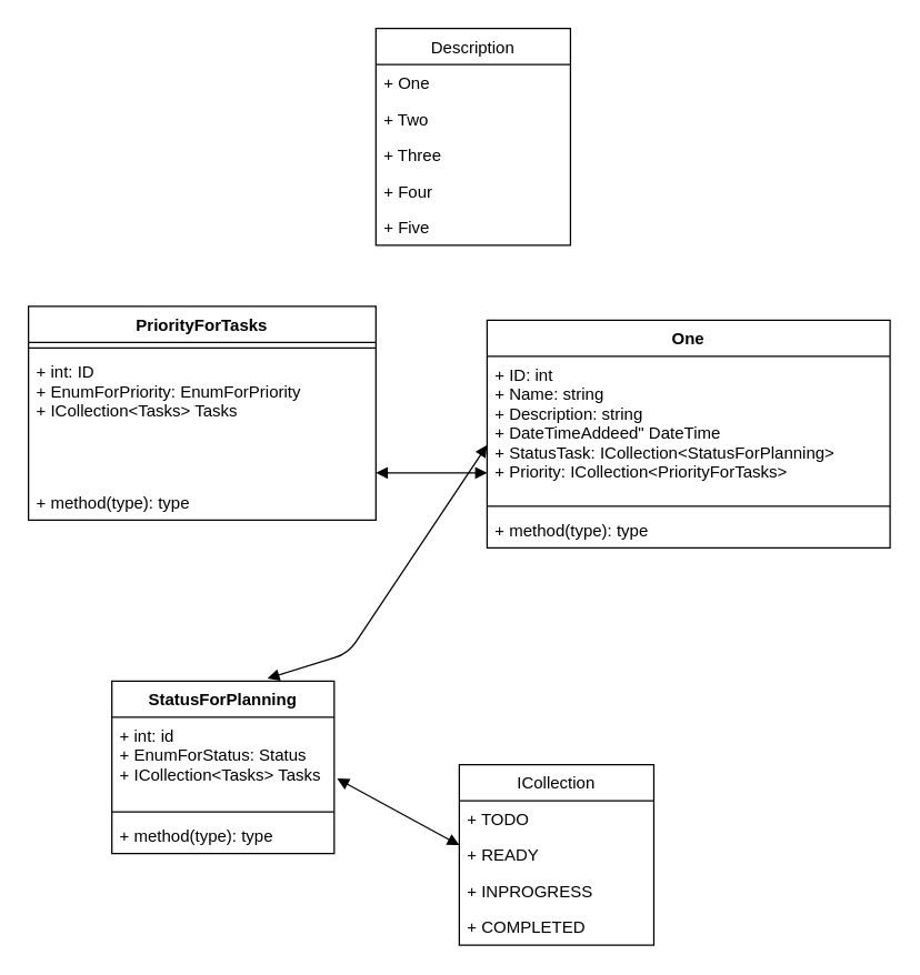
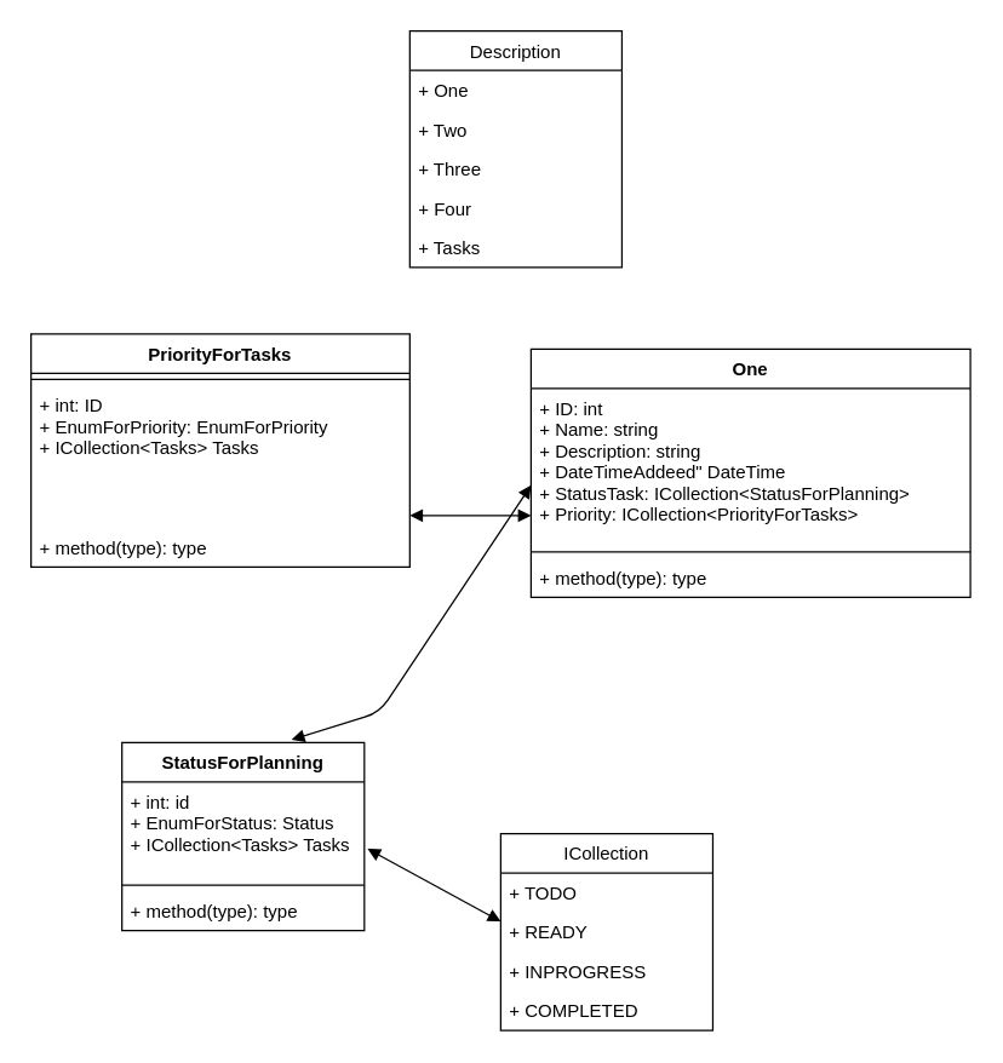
- <mxCell id="21" value="+ Five" style="text;strokeColor=none;fillColor=none;align=left;verticalAlign=top;spacingLeft=4;spacingRight=4;overflow=hidden;rotatable=0;points=[[0,0.5],[1,0.5]];portConstraint=eastwest;" vertex="1" parent="16"><mxGeometry y="130" width="140" height="26" as="geometry" /></mxCell>
+ <mxCell id="21" value="+ Tasks" style="text;strokeColor=none;fillColor=none;align=left;verticalAlign=top;spacingLeft=4;spacingRight=4;overflow=hidden;rotatable=0;points=[[0,0.5],[1,0.5]];portConstraint=eastwest;" vertex="1" parent="16"><mxGeometry y="130" width="140" height="26" as="geometry" /></mxCell>
